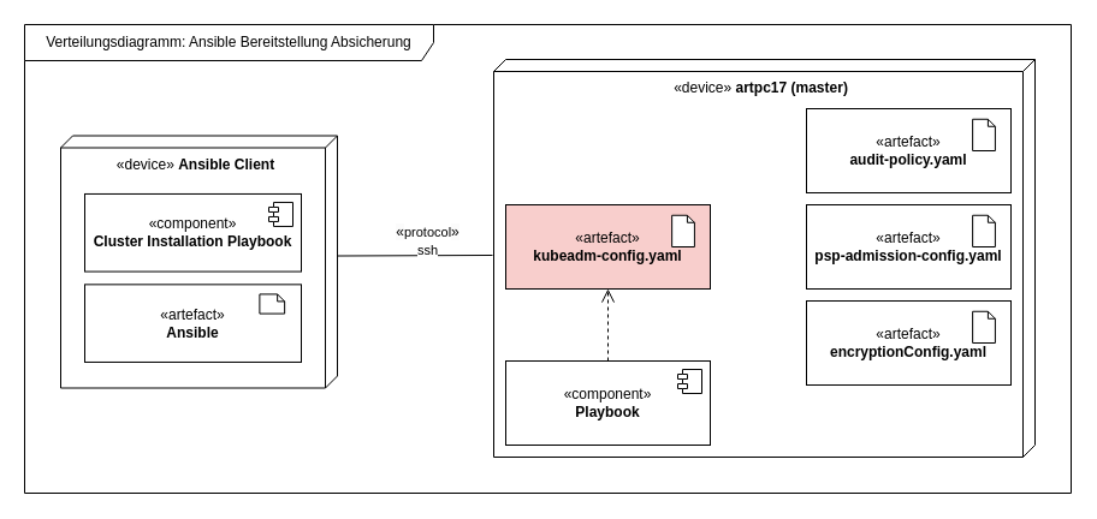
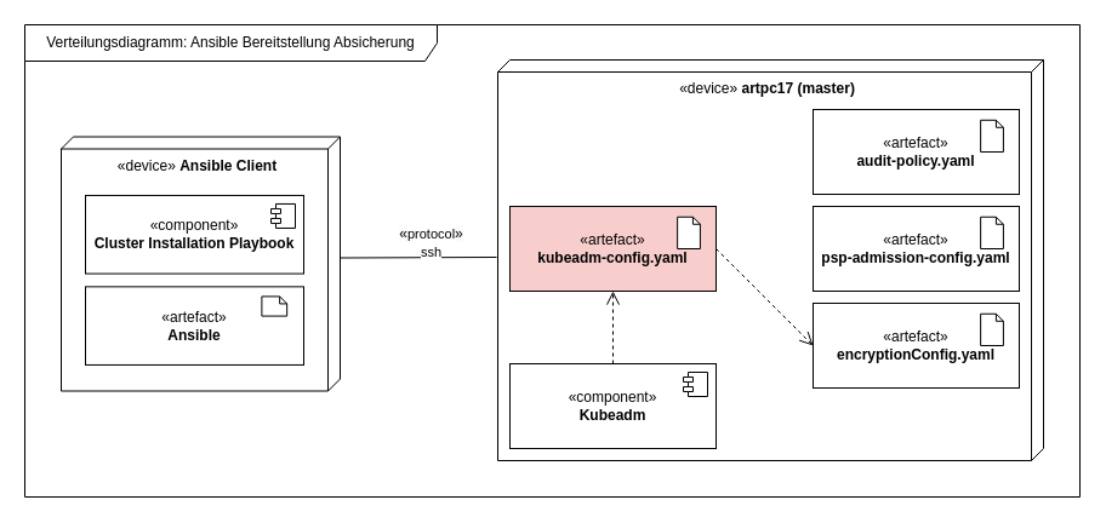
+ <mxCell id="26" style="rounded=0;orthogonalLoop=1;jettySize=auto;html=1;exitX=1;exitY=0.5;exitDx=0;exitDy=0;dashed=1;endArrow=open;endFill=0;endSize=9;entryX=0;entryY=0.5;entryDx=0;entryDy=0;" edge="1" parent="1" source="21" target="24"><mxGeometry relative="1" as="geometry"><mxPoint x="680" y="215" as="targetPoint" /><mxPoint x="600" y="215" as="sourcePoint" /></mxGeometry></mxCell>
- <mxCell id="12" value="«component»&lt;br&gt;&lt;b&gt;Playbook&lt;/b&gt;" style="html=1;dropTarget=0;whiteSpace=wrap;" vertex="1" parent="1"><mxGeometry x="420" y="300" width="170" height="70" as="geometry" /></mxCell>
+ <mxCell id="12" value="«component»&lt;br&gt;&lt;b&gt;Kubeadm&lt;/b&gt;" style="html=1;dropTarget=0;whiteSpace=wrap;" vertex="1" parent="1"><mxGeometry x="420" y="300" width="170" height="70" as="geometry" /></mxCell>
